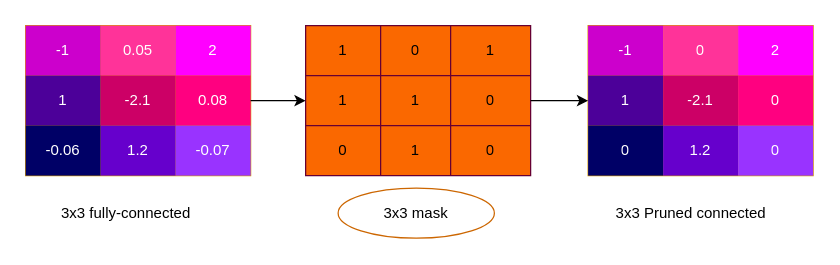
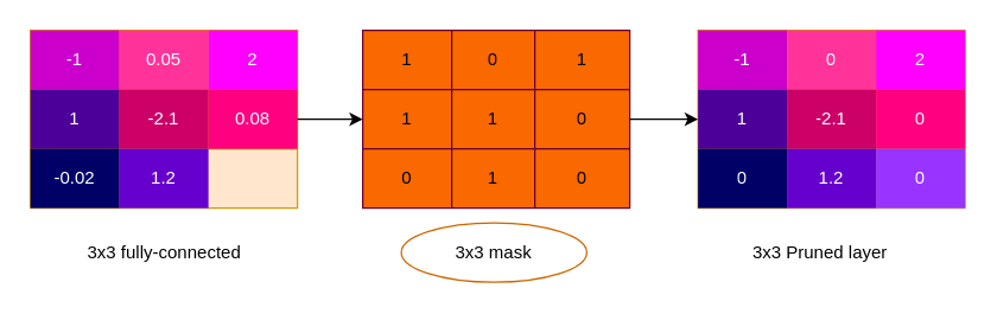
- <mxCell id="12" value="&lt;font color=&quot;#ffffff&quot;&gt;-0.06&lt;/font&gt;" style="shape=partialRectangle;html=1;whiteSpace=wrap;connectable=0;top=0;left=0;bottom=0;right=0;overflow=hidden;fillColor=#000066;" vertex="1" parent="11"><mxGeometry width="60" height="40" as="geometry" /></mxCell>
+ <mxCell id="12" value="&lt;font color=&quot;#ffffff&quot;&gt;-0.02&lt;/font&gt;" style="shape=partialRectangle;html=1;whiteSpace=wrap;connectable=0;top=0;left=0;bottom=0;right=0;overflow=hidden;fillColor=#000066;" vertex="1" parent="11"><mxGeometry width="60" height="40" as="geometry" /></mxCell>
- <mxCell id="14" value="&lt;font color=&quot;#ffffff&quot;&gt;-0.07&lt;/font&gt;" style="shape=partialRectangle;html=1;whiteSpace=wrap;connectable=0;top=0;left=0;bottom=0;right=0;overflow=hidden;fillColor=#9933FF;" vertex="1" parent="11"><mxGeometry x="120" width="60" height="40" as="geometry" /></mxCell>
- <mxCell id="28" value="&lt;font color=&quot;#000000&quot;&gt;3x3 fully-connected&lt;/font&gt;" style="rounded=1;whiteSpace=wrap;html=1;fontColor=#FFFFFF;strokeColor=#FFFFFF;fillColor=#FFFFFF;" vertex="1" parent="1"><mxGeometry x="37.5" y="150" width="125" height="40" as="geometry" /></mxCell>
+ <mxCell id="28" value="&lt;font color=&quot;#000000&quot;&gt;3x3 fully-connected&lt;/font&gt;" style="rounded=1;whiteSpace=wrap;html=1;fontColor=#FFFFFF;strokeColor=#FFFFFF;fillColor=#FFFFFF;" vertex="1" parent="1"><mxGeometry x="47.5" y="150" width="125" height="40" as="geometry" /></mxCell>
- <mxCell id="44" value="&lt;font color=&quot;#000000&quot;&gt;3x3 Pruned connected&lt;/font&gt;" style="rounded=1;whiteSpace=wrap;html=1;fontColor=#FFFFFF;strokeColor=#FFFFFF;fillColor=#FFFFFF;" vertex="1" parent="1"><mxGeometry x="490" y="150" width="125" height="40" as="geometry" /></mxCell>
+ <mxCell id="44" value="&lt;font color=&quot;#000000&quot;&gt;3x3 Pruned layer&lt;/font&gt;" style="rounded=1;whiteSpace=wrap;html=1;fontColor=#FFFFFF;strokeColor=#FFFFFF;fillColor=#FFFFFF;" vertex="1" parent="1"><mxGeometry x="490" y="150" width="125" height="40" as="geometry" /></mxCell>
